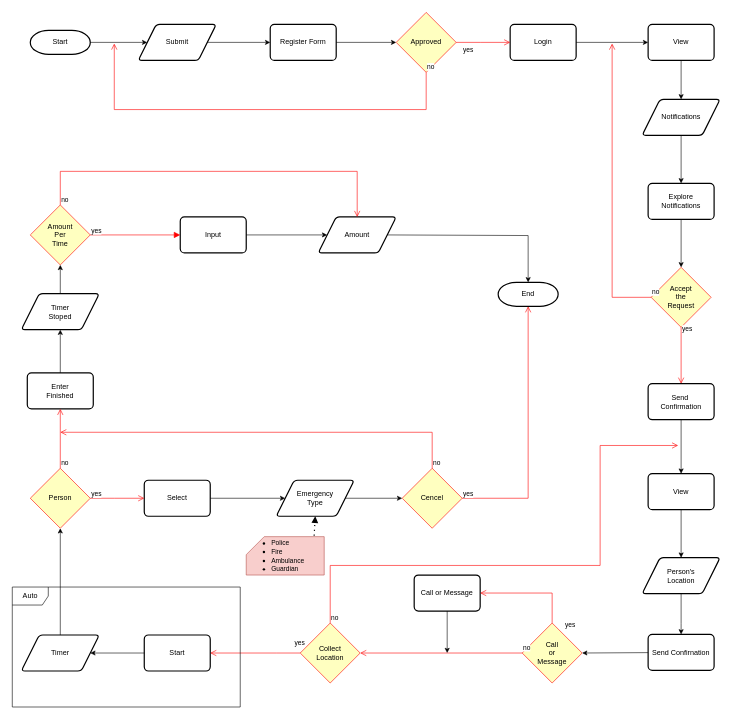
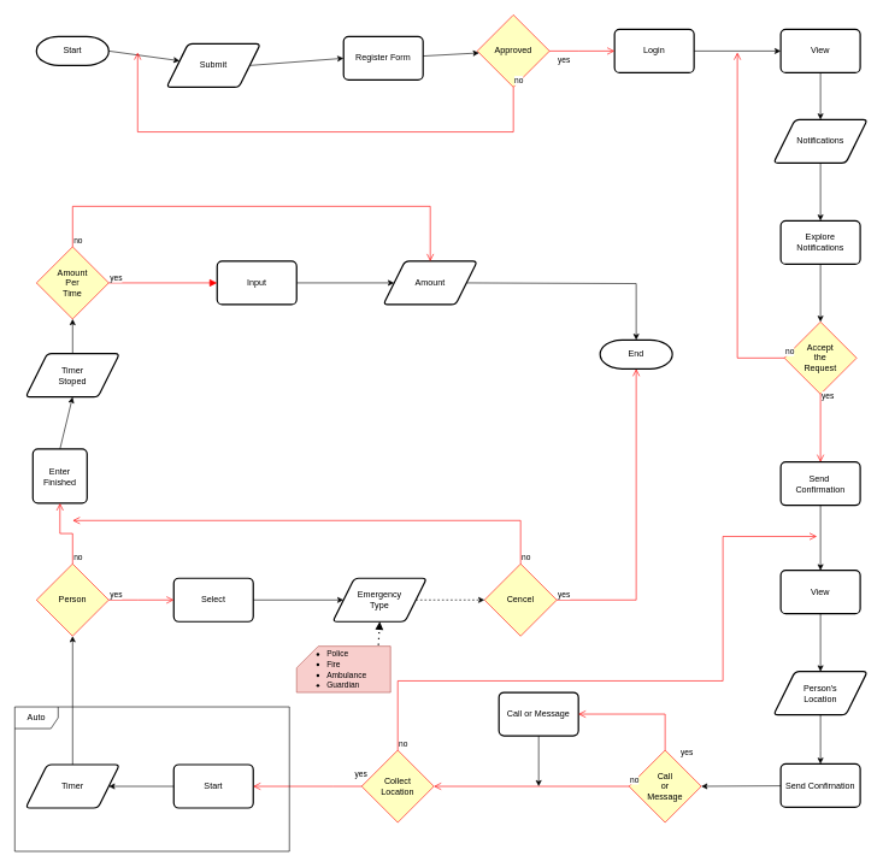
- <mxCell id="3" value="Submit" style="shape=parallelogram;html=1;strokeWidth=2;perimeter=parallelogramPerimeter;whiteSpace=wrap;rounded=1;arcSize=12;size=0.23;" parent="1" vertex="1"><mxGeometry x="230" y="40" width="130" height="60" as="geometry" /></mxCell>
+ <mxCell id="3" value="Submit" style="shape=parallelogram;html=1;strokeWidth=2;perimeter=parallelogramPerimeter;whiteSpace=wrap;rounded=1;arcSize=12;size=0.23;" parent="1" vertex="1"><mxGeometry x="230" y="60" width="130" height="60" as="geometry" /></mxCell>
- <mxCell id="4" value="Register Form" style="rounded=1;whiteSpace=wrap;html=1;absoluteArcSize=1;arcSize=14;strokeWidth=2;" parent="1" vertex="1"><mxGeometry x="450" y="40" width="110" height="60" as="geometry" /></mxCell>
+ <mxCell id="4" value="Register Form" style="rounded=1;whiteSpace=wrap;html=1;absoluteArcSize=1;arcSize=14;strokeWidth=2;" parent="1" vertex="1"><mxGeometry x="475" y="50" width="110" height="60" as="geometry" /></mxCell>
- <mxCell id="18" value="Enter&lt;div&gt;Finished&lt;/div&gt;" style="rounded=1;whiteSpace=wrap;html=1;absoluteArcSize=1;arcSize=14;strokeWidth=2;" vertex="1" parent="1"><mxGeometry x="45" y="621" width="110" height="60" as="geometry" /></mxCell>
+ <mxCell id="18" value="Enter&lt;div&gt;Finished&lt;/div&gt;" style="rounded=1;whiteSpace=wrap;html=1;absoluteArcSize=1;arcSize=14;strokeWidth=2;" vertex="1" parent="1"><mxGeometry x="45" y="621" width="75" height="75" as="geometry" /></mxCell>
- <mxCell id="57" value="" style="endArrow=classic;html=1;rounded=0;entryX=0;entryY=0.5;entryDx=0;entryDy=0;" edge="1" parent="1" source="17" target="54"><mxGeometry width="50" height="50" relative="1" as="geometry"><mxPoint x="360" y="840" as="sourcePoint" /><mxPoint x="485" y="840" as="targetPoint" /><Array as="points" /></mxGeometry></mxCell>
+ <mxCell id="57" value="" style="endArrow=classic;html=1;rounded=0;entryX=0;entryY=0.5;entryDx=0;entryDy=0;dashed=1;" edge="1" parent="1" source="17" target="54"><mxGeometry width="50" height="50" relative="1" as="geometry"><mxPoint x="360" y="840" as="sourcePoint" /><mxPoint x="485" y="840" as="targetPoint" /><Array as="points" /></mxGeometry></mxCell>
